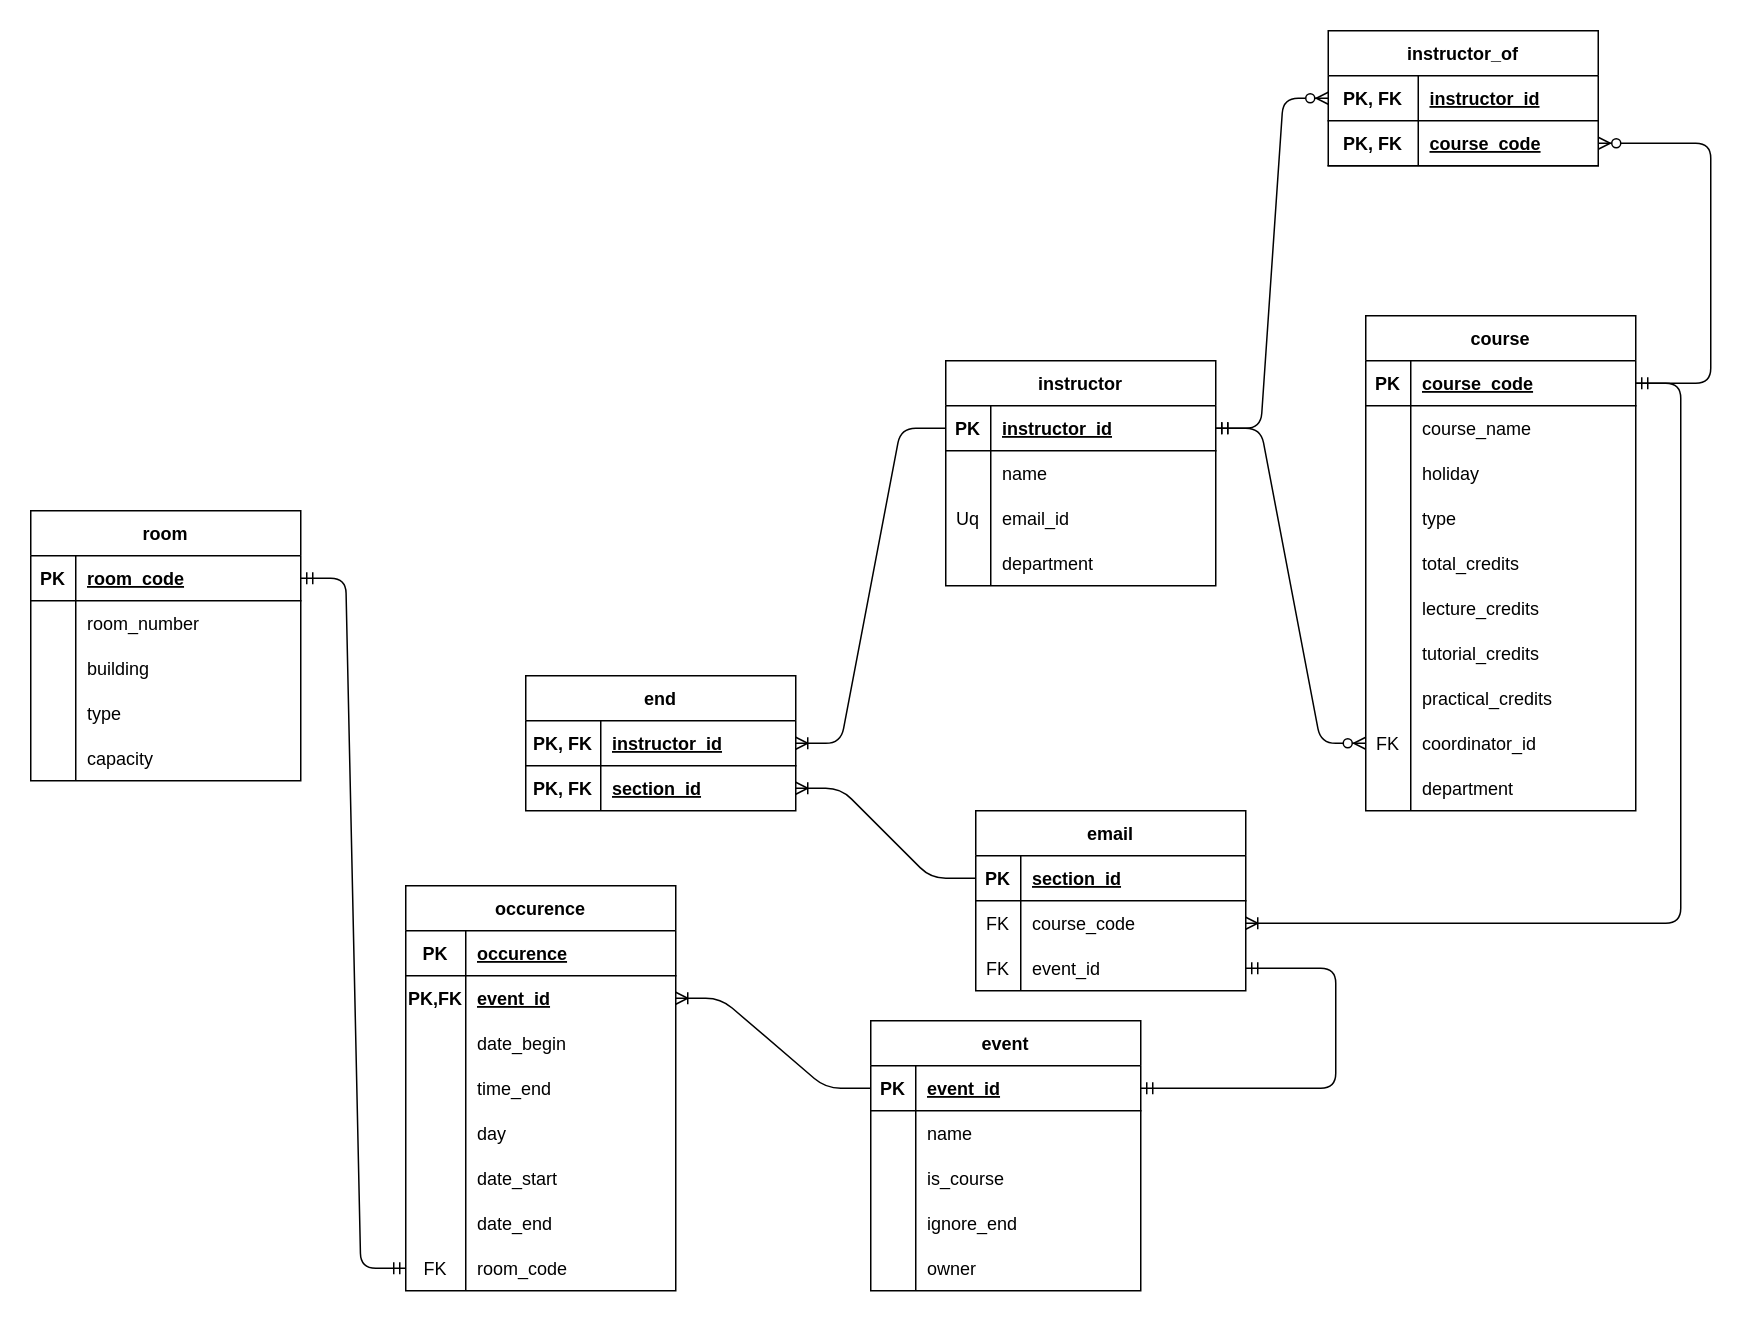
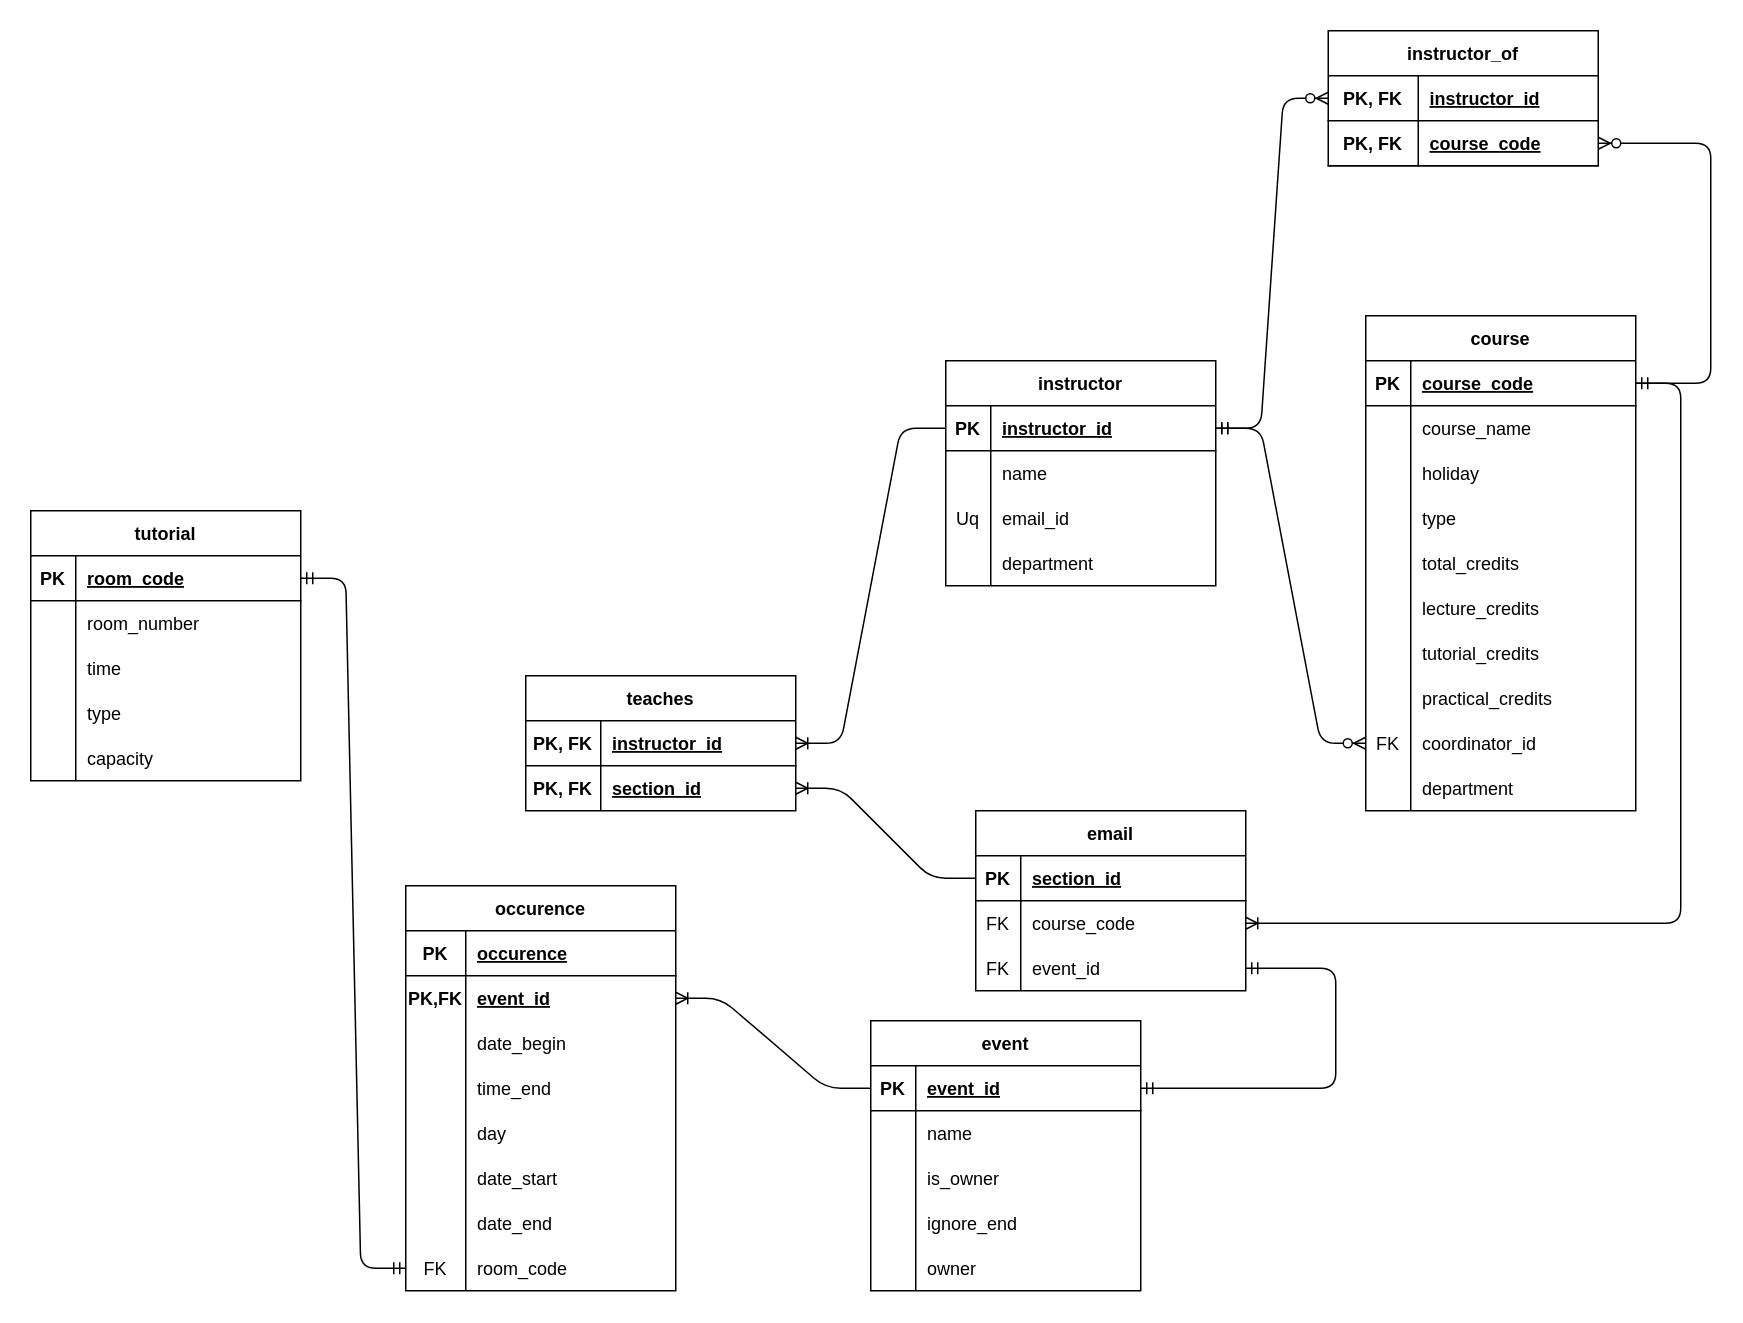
- <mxCell id="76" value="room" style="shape=table;startSize=30;container=1;collapsible=1;childLayout=tableLayout;fixedRows=1;rowLines=0;fontStyle=1;align=center;resizeLast=1;" vertex="1" parent="1"><mxGeometry x="20" y="340" width="180" height="180" as="geometry" /></mxCell>
+ <mxCell id="76" value="tutorial" style="shape=table;startSize=30;container=1;collapsible=1;childLayout=tableLayout;fixedRows=1;rowLines=0;fontStyle=1;align=center;resizeLast=1;" vertex="1" parent="1"><mxGeometry x="20" y="340" width="180" height="180" as="geometry" /></mxCell>
- <mxCell id="85" value="building" style="shape=partialRectangle;connectable=0;fillColor=none;top=0;left=0;bottom=0;right=0;align=left;spacingLeft=6;overflow=hidden;" vertex="1" parent="83"><mxGeometry x="30" width="150" height="30" as="geometry"><mxRectangle width="150" height="30" as="alternateBounds" /></mxGeometry></mxCell>
+ <mxCell id="85" value="time" style="shape=partialRectangle;connectable=0;fillColor=none;top=0;left=0;bottom=0;right=0;align=left;spacingLeft=6;overflow=hidden;" vertex="1" parent="83"><mxGeometry x="30" width="150" height="30" as="geometry"><mxRectangle width="150" height="30" as="alternateBounds" /></mxGeometry></mxCell>
- <mxCell id="67" value="end" style="shape=table;startSize=30;container=1;collapsible=1;childLayout=tableLayout;fixedRows=1;rowLines=0;fontStyle=1;align=center;resizeLast=1;" vertex="1" parent="1"><mxGeometry x="350" y="450" width="180" height="90" as="geometry" /></mxCell>
+ <mxCell id="67" value="teaches" style="shape=table;startSize=30;container=1;collapsible=1;childLayout=tableLayout;fixedRows=1;rowLines=0;fontStyle=1;align=center;resizeLast=1;" vertex="1" parent="1"><mxGeometry x="350" y="450" width="180" height="90" as="geometry" /></mxCell>
- <mxCell id="101" value="is_course" style="shape=partialRectangle;connectable=0;fillColor=none;top=0;left=0;bottom=0;right=0;align=left;spacingLeft=6;overflow=hidden;" vertex="1" parent="99"><mxGeometry x="30" width="150" height="30" as="geometry"><mxRectangle width="150" height="30" as="alternateBounds" /></mxGeometry></mxCell>
+ <mxCell id="101" value="is_owner" style="shape=partialRectangle;connectable=0;fillColor=none;top=0;left=0;bottom=0;right=0;align=left;spacingLeft=6;overflow=hidden;" vertex="1" parent="99"><mxGeometry x="30" width="150" height="30" as="geometry"><mxRectangle width="150" height="30" as="alternateBounds" /></mxGeometry></mxCell>
